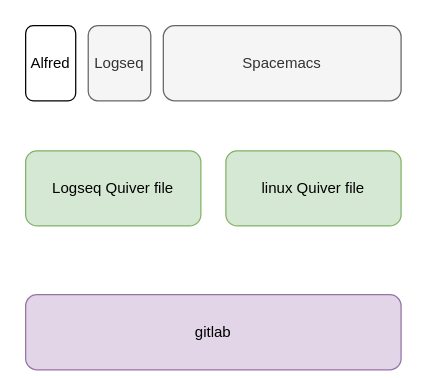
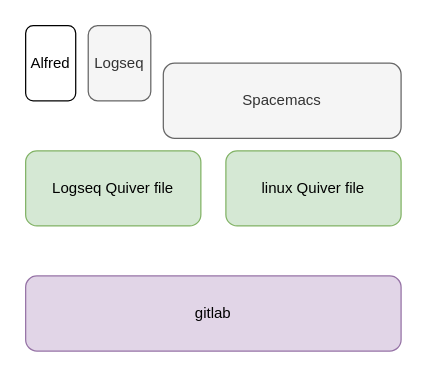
- <mxCell id="3" value="Spacemacs" style="rounded=1;whiteSpace=wrap;html=1;fillColor=#f5f5f5;fontColor=#333333;strokeColor=#666666;" vertex="1" parent="1"><mxGeometry x="130" y="20" width="190" height="60" as="geometry" /></mxCell>
+ <mxCell id="3" value="Spacemacs" style="rounded=1;whiteSpace=wrap;html=1;fillColor=#f5f5f5;fontColor=#333333;strokeColor=#666666;" vertex="1" parent="1"><mxGeometry x="130" y="50" width="190" height="60" as="geometry" /></mxCell>
- <mxCell id="6" value="gitlab" style="rounded=1;whiteSpace=wrap;html=1;fillColor=#e1d5e7;strokeColor=#9673a6;" vertex="1" parent="1"><mxGeometry x="20" y="235" width="300" height="60" as="geometry" /></mxCell>
+ <mxCell id="6" value="gitlab" style="rounded=1;whiteSpace=wrap;html=1;fillColor=#e1d5e7;strokeColor=#9673a6;" vertex="1" parent="1"><mxGeometry x="20" y="220" width="300" height="60" as="geometry" /></mxCell>
